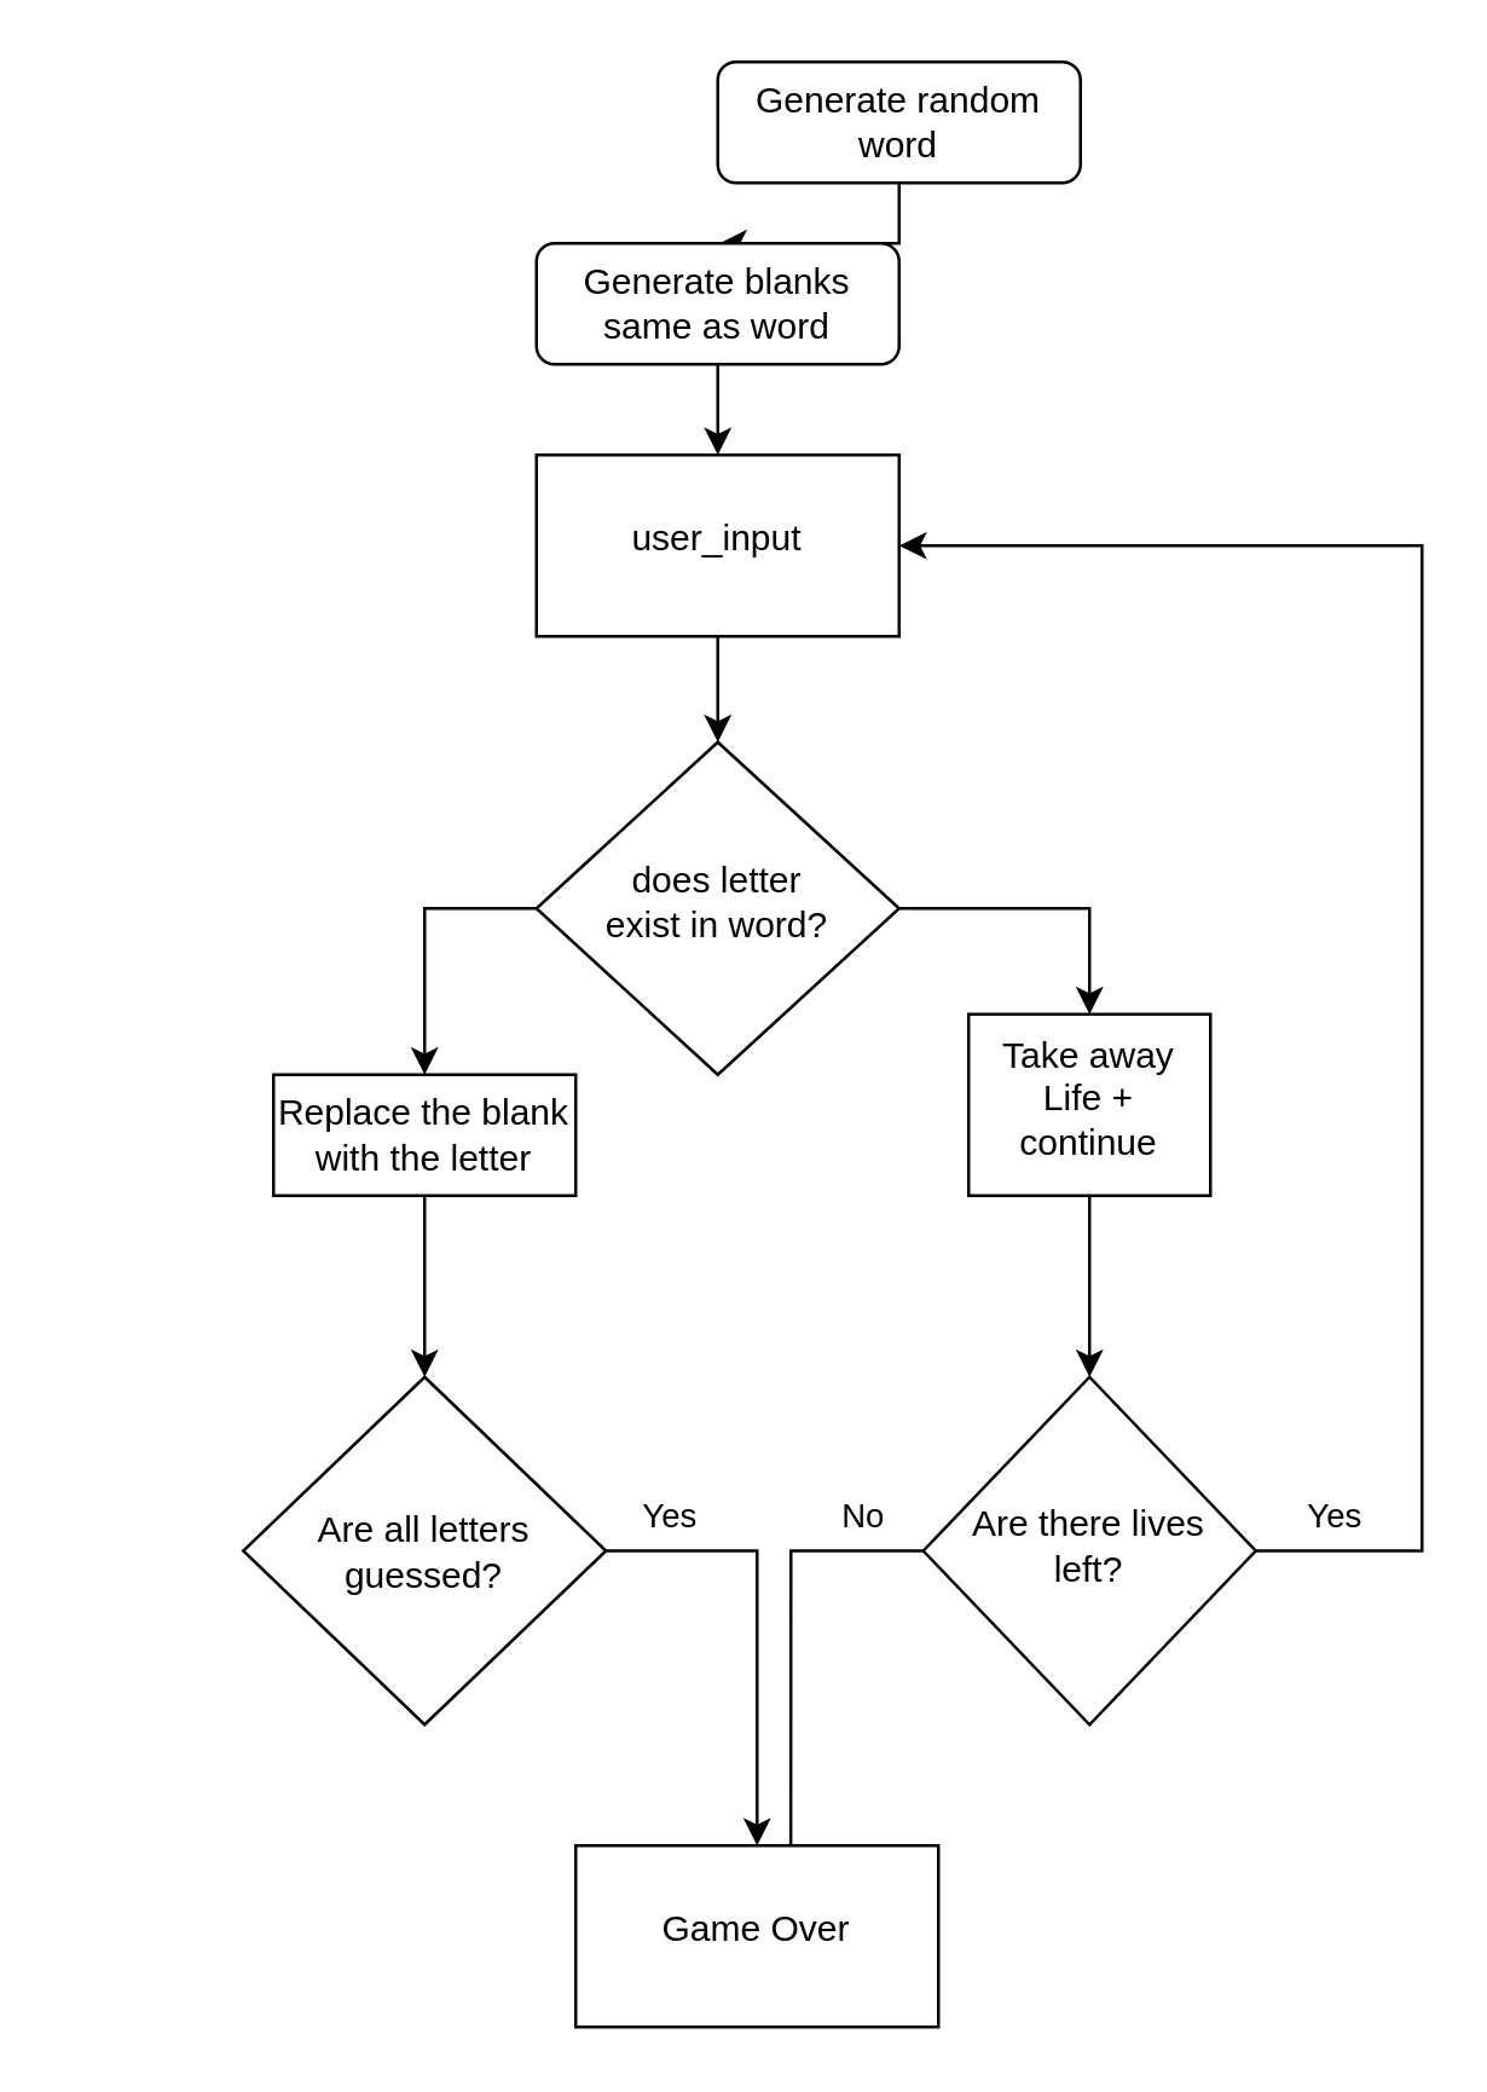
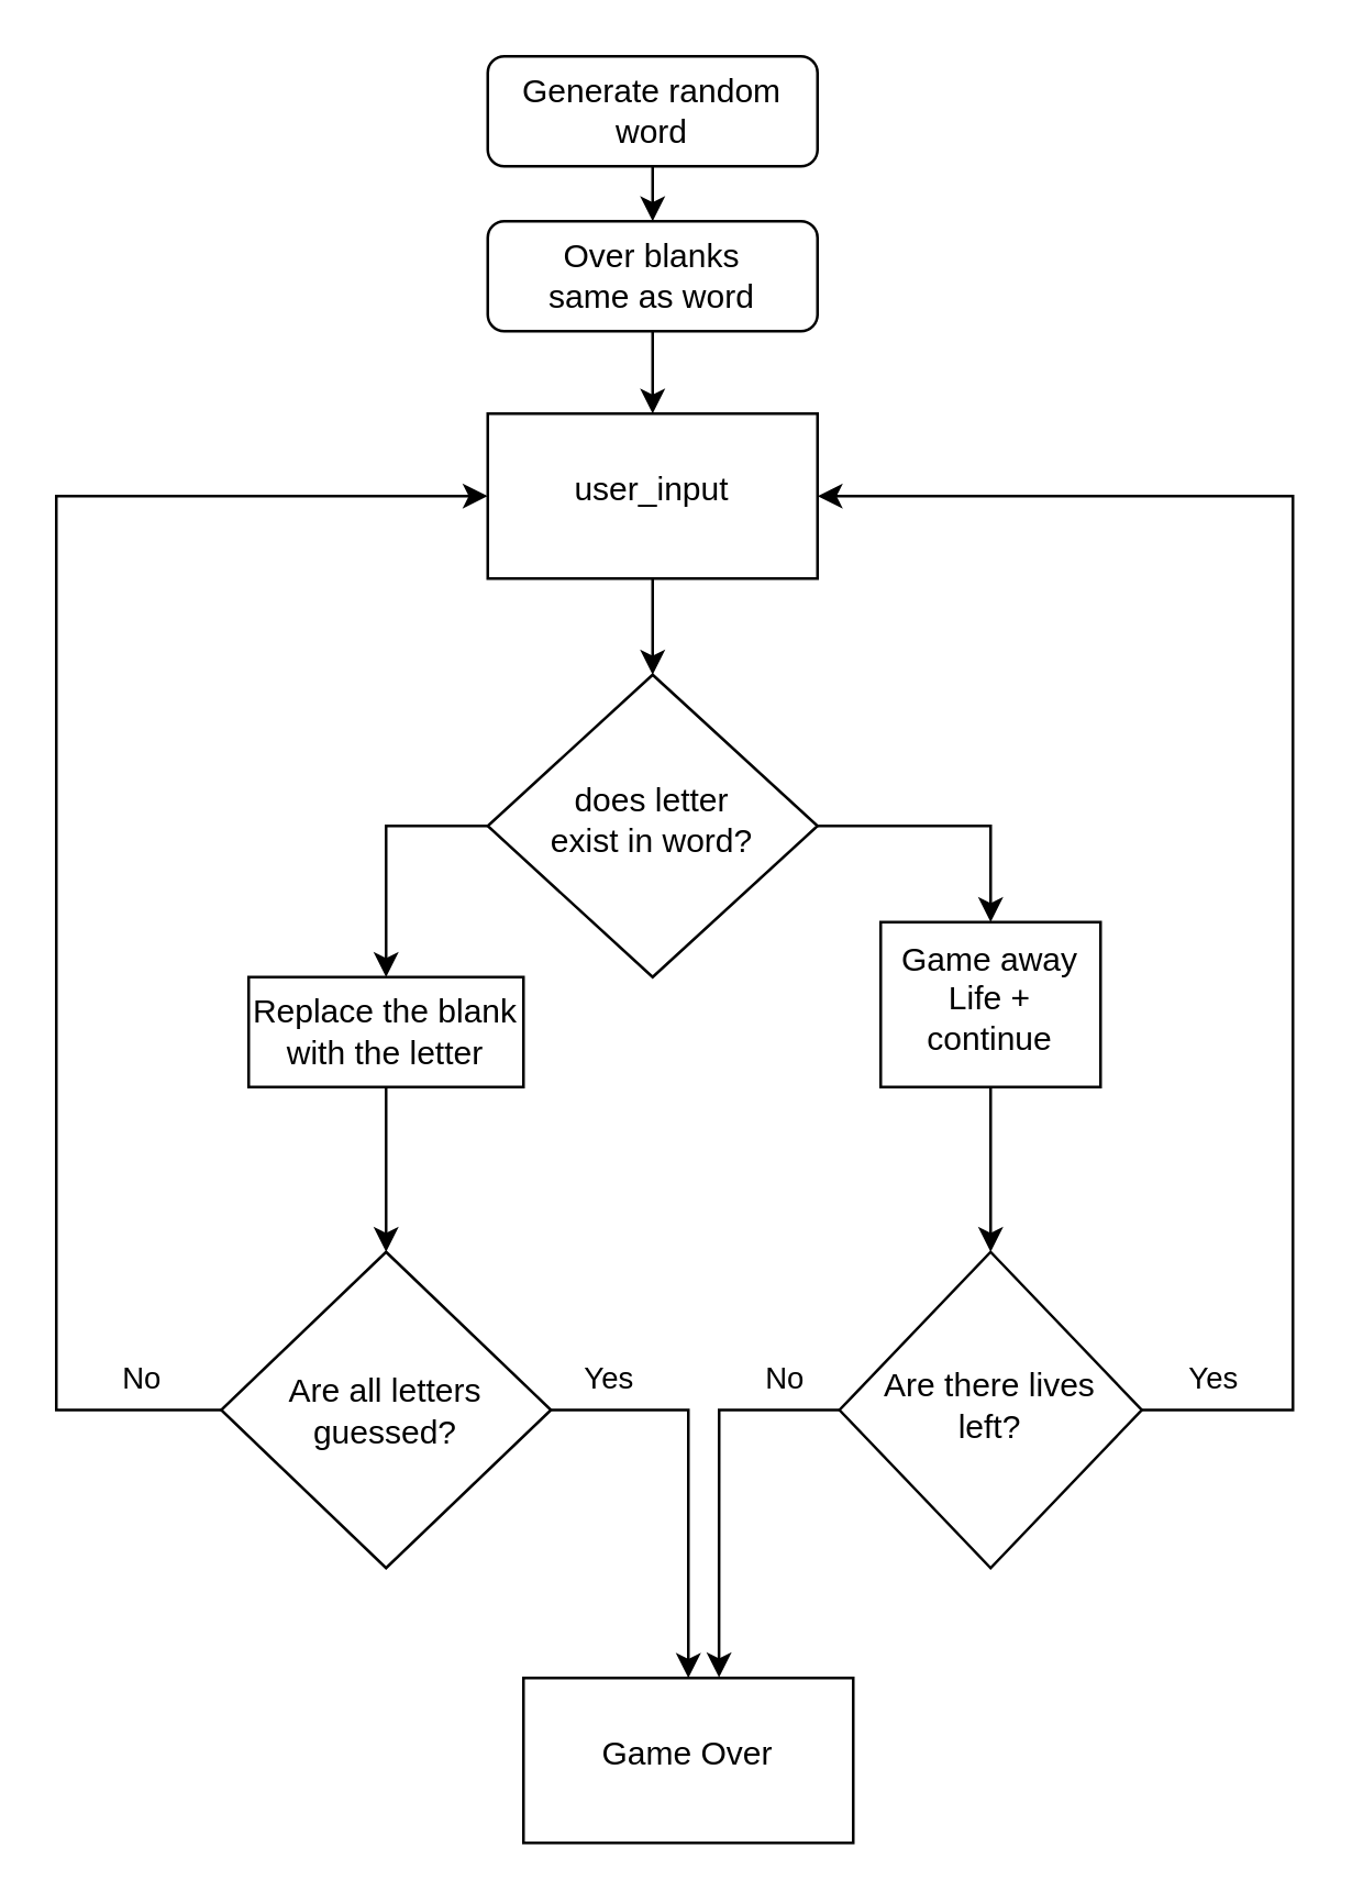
- <mxCell id="10" value="Generate random&lt;br&gt;word" style="whiteSpace=wrap;html=1;rounded=1;glass=0;strokeWidth=1;shadow=0;" vertex="1" parent="1"><mxGeometry x="237" y="20" width="120" height="40" as="geometry" /></mxCell>
+ <mxCell id="10" value="Generate random&lt;br&gt;word" style="whiteSpace=wrap;html=1;rounded=1;glass=0;strokeWidth=1;shadow=0;" vertex="1" parent="1"><mxGeometry x="177" y="20" width="120" height="40" as="geometry" /></mxCell>
- <mxCell id="12" value="Generate blanks&lt;br&gt;same as word" style="whiteSpace=wrap;html=1;rounded=1;glass=0;strokeWidth=1;shadow=0;" vertex="1" parent="1"><mxGeometry x="177" y="80" width="120" height="40" as="geometry" /></mxCell>
+ <mxCell id="12" value="Over blanks&lt;br&gt;same as word" style="whiteSpace=wrap;html=1;rounded=1;glass=0;strokeWidth=1;shadow=0;" vertex="1" parent="1"><mxGeometry x="177" y="80" width="120" height="40" as="geometry" /></mxCell>
+ <mxCell id="15" style="edgeStyle=orthogonalEdgeStyle;rounded=0;orthogonalLoop=1;jettySize=auto;html=1;exitX=0;exitY=0.5;exitDx=0;exitDy=0;entryX=0;entryY=0.5;entryDx=0;entryDy=0;" edge="1" parent="1" source="19" target="3"><mxGeometry relative="1" as="geometry"><Array as="points"><mxPoint x="20" y="513" /><mxPoint x="20" y="180" /></Array></mxGeometry></mxCell>
+ <mxCell id="16" value="No" style="edgeLabel;html=1;align=center;verticalAlign=middle;resizable=0;points=[];" vertex="1" connectable="0" parent="15"><mxGeometry x="-0.522" y="3" relative="1" as="geometry"><mxPoint x="33" y="59" as="offset" /></mxGeometry></mxCell>
- <mxCell id="8" value="Take away Life + continue" style="whiteSpace=wrap;html=1;shadow=0;strokeWidth=1;spacing=6;spacingTop=-4;" vertex="1" parent="1"><mxGeometry x="320" y="335" width="80" height="60" as="geometry" /></mxCell>
+ <mxCell id="8" value="Game away Life + continue" style="whiteSpace=wrap;html=1;shadow=0;strokeWidth=1;spacing=6;spacingTop=-4;" vertex="1" parent="1"><mxGeometry x="320" y="335" width="80" height="60" as="geometry" /></mxCell>
- <mxCell id="22" style="edgeStyle=orthogonalEdgeStyle;rounded=0;orthogonalLoop=1;jettySize=auto;html=1;exitX=0;exitY=0.5;exitDx=0;exitDy=0;entryX=0.593;entryY=-0.003;entryDx=0;entryDy=0;entryPerimeter=0;endArrow=none;" edge="1" parent="1" source="24" target="25"><mxGeometry relative="1" as="geometry"><Array as="points"><mxPoint x="261" y="513" /></Array></mxGeometry></mxCell>
+ <mxCell id="22" style="edgeStyle=orthogonalEdgeStyle;rounded=0;orthogonalLoop=1;jettySize=auto;html=1;exitX=0;exitY=0.5;exitDx=0;exitDy=0;entryX=0.593;entryY=-0.003;entryDx=0;entryDy=0;entryPerimeter=0;" edge="1" parent="1" source="24" target="25"><mxGeometry relative="1" as="geometry"><Array as="points"><mxPoint x="261" y="513" /></Array></mxGeometry></mxCell>
